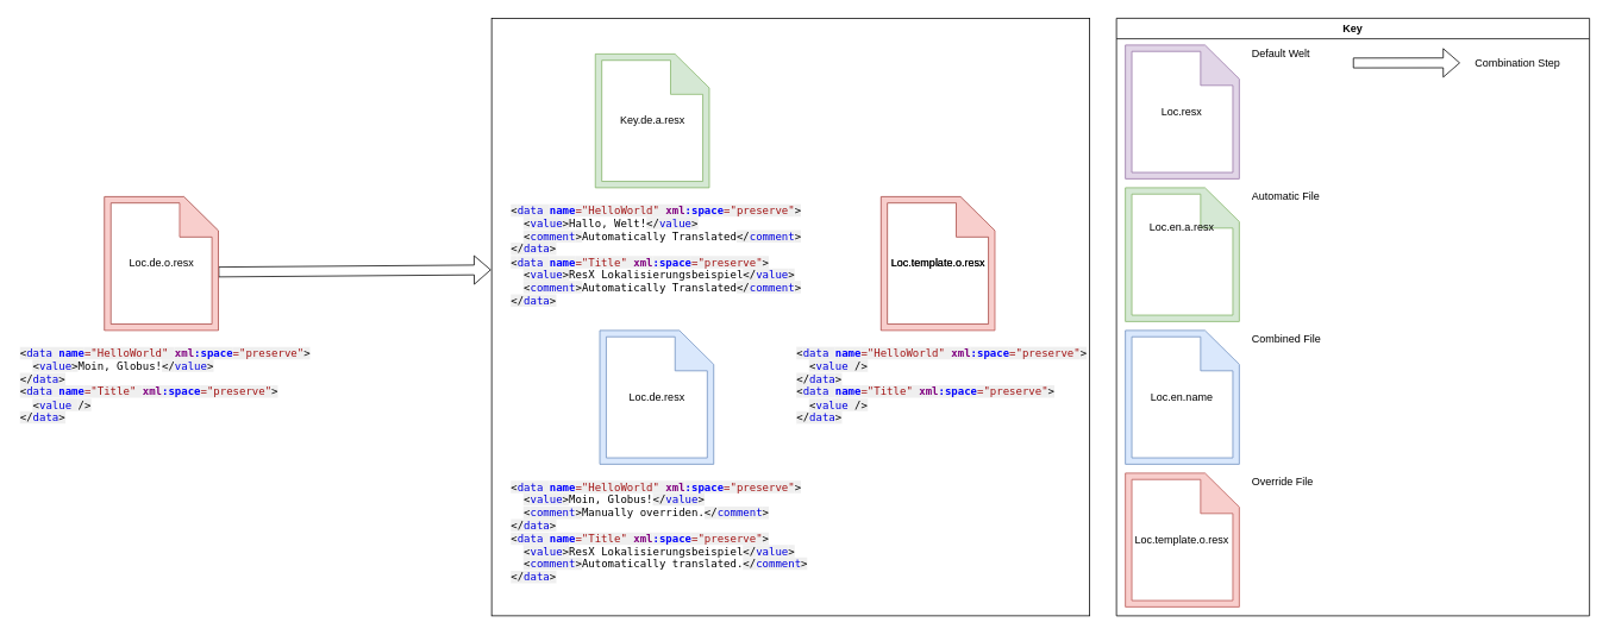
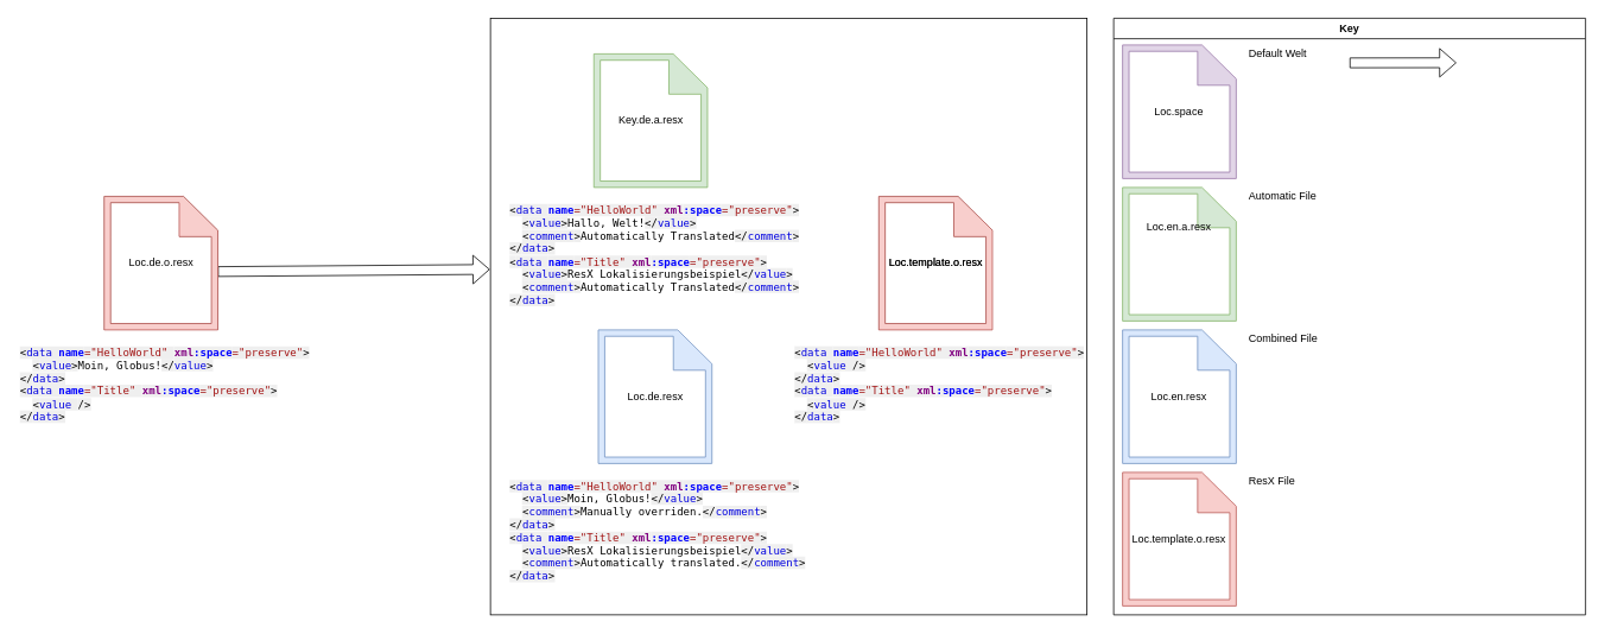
- <mxCell id="22" value="Combination Step" style="text;html=1;strokeColor=none;fillColor=none;align=left;verticalAlign=middle;whiteSpace=wrap;rounded=0;" vertex="1" parent="4"><mxGeometry x="400" y="40" width="100" height="20" as="geometry" /></mxCell>
- <mxCell id="7" value="Loc.resx" style="text;html=1;strokeColor=none;fillColor=none;align=center;verticalAlign=middle;whiteSpace=wrap;rounded=0;container=0;" vertex="1" parent="5"><mxGeometry x="9.39" y="65" width="108.88" height="20" as="geometry" /></mxCell>
+ <mxCell id="7" value="Loc.space" style="text;html=1;strokeColor=none;fillColor=none;align=center;verticalAlign=middle;whiteSpace=wrap;rounded=0;container=0;" vertex="1" parent="5"><mxGeometry x="9.39" y="65" width="108.88" height="20" as="geometry" /></mxCell>
- <mxCell id="13" value="Loc.en.name" style="text;html=1;strokeColor=none;fillColor=none;align=center;verticalAlign=middle;whiteSpace=wrap;rounded=0;container=0;" vertex="1" parent="11"><mxGeometry x="9.39" y="65" width="108.88" height="20" as="geometry" /></mxCell>
+ <mxCell id="13" value="Loc.en.resx" style="text;html=1;strokeColor=none;fillColor=none;align=center;verticalAlign=middle;whiteSpace=wrap;rounded=0;container=0;" vertex="1" parent="11"><mxGeometry x="9.39" y="65" width="108.88" height="20" as="geometry" /></mxCell>
- <mxCell id="20" value="Override File" style="text;html=1;strokeColor=none;fillColor=none;align=left;verticalAlign=middle;whiteSpace=wrap;rounded=0;" vertex="1" parent="4"><mxGeometry x="150" y="510" width="90" height="20" as="geometry" /></mxCell>
+ <mxCell id="20" value="ResX File" style="text;html=1;strokeColor=none;fillColor=none;align=left;verticalAlign=middle;whiteSpace=wrap;rounded=0;" vertex="1" parent="4"><mxGeometry x="150" y="510" width="90" height="20" as="geometry" /></mxCell>
